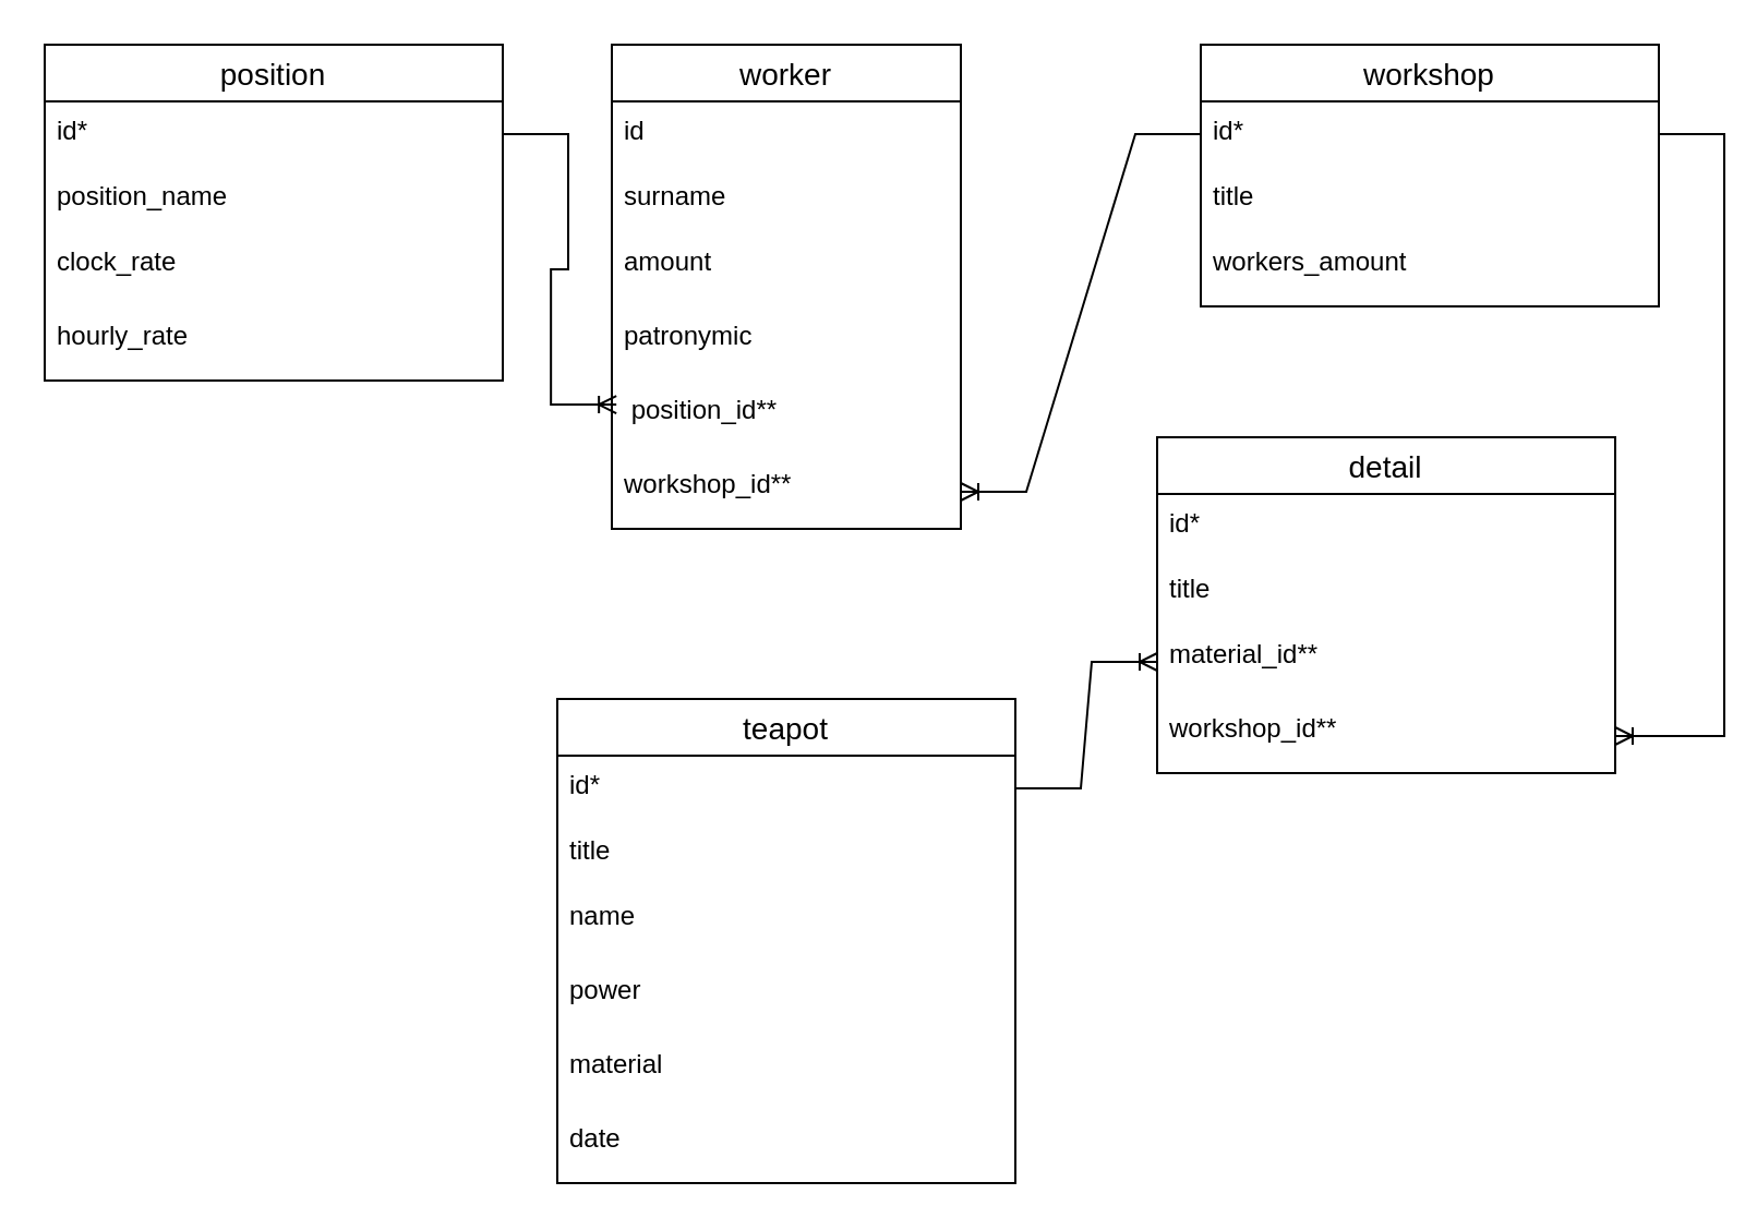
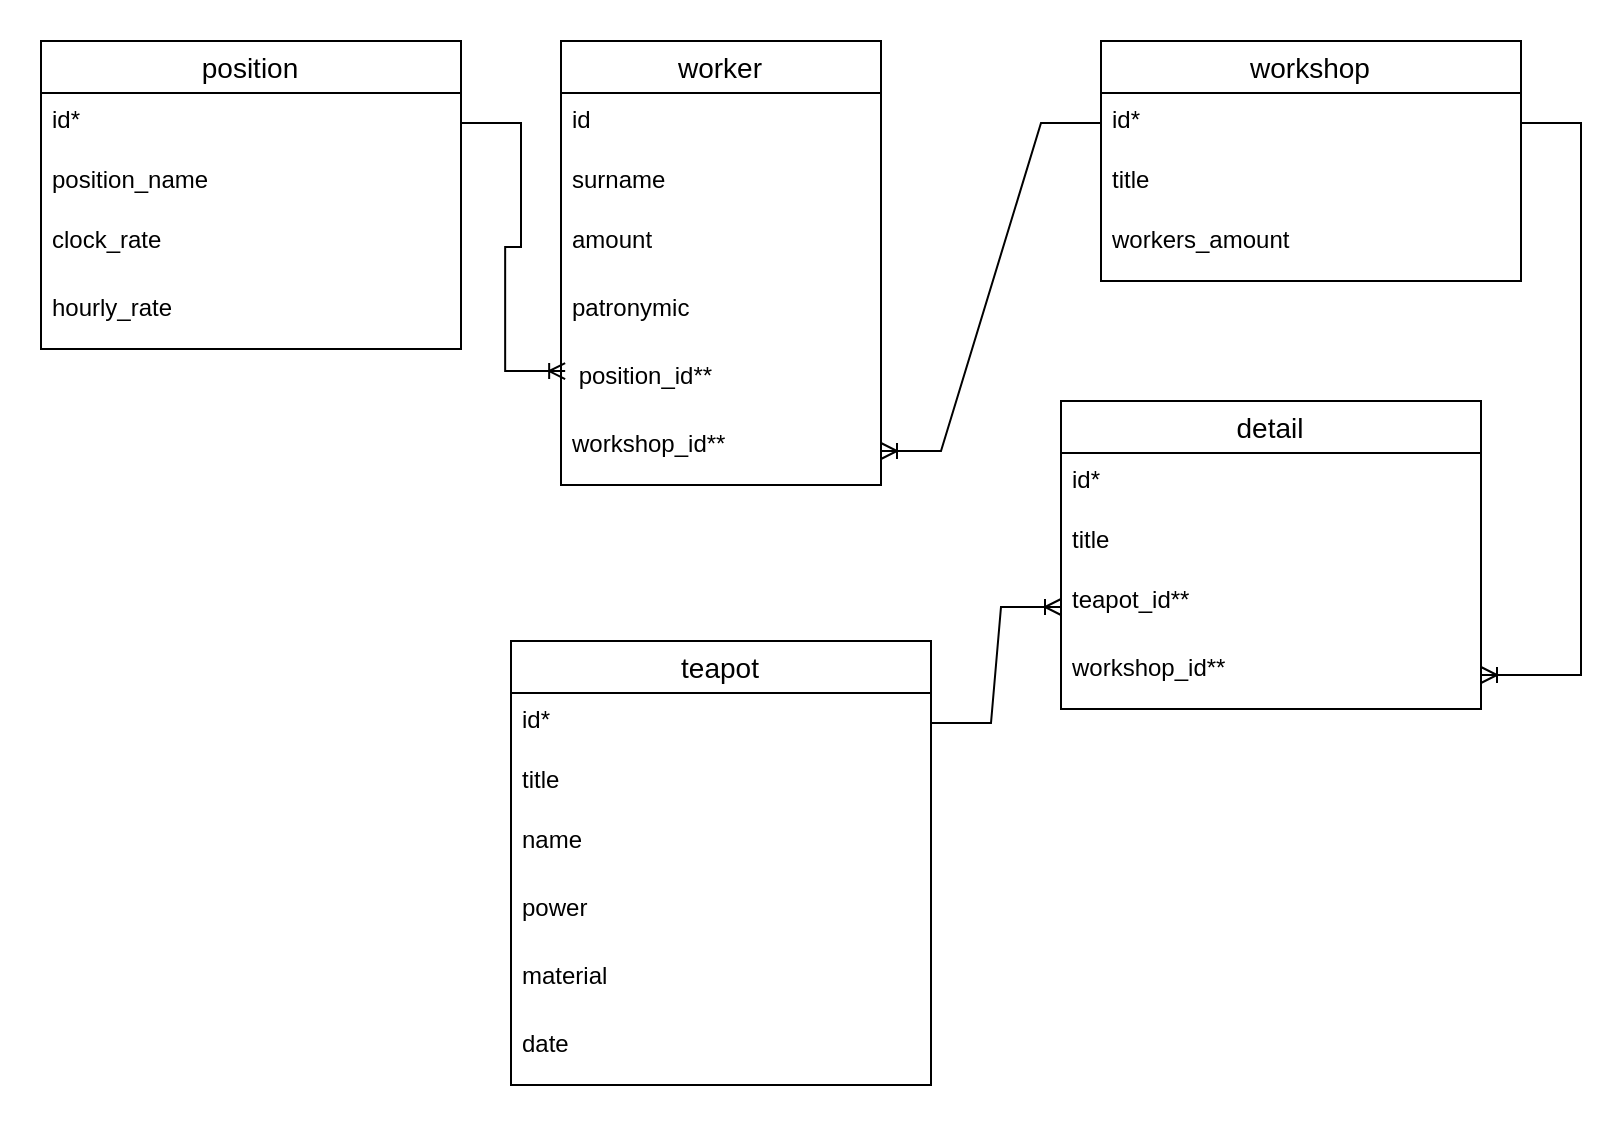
- <mxCell id="30" value="material_id**" style="text;strokeColor=none;fillColor=none;spacingLeft=4;spacingRight=4;overflow=hidden;rotatable=0;points=[[0,0.5],[1,0.5]];portConstraint=eastwest;fontSize=12;whiteSpace=wrap;html=1;" vertex="1" parent="27"><mxGeometry y="86" width="210" height="34" as="geometry" /></mxCell>
+ <mxCell id="30" value="teapot_id**" style="text;strokeColor=none;fillColor=none;spacingLeft=4;spacingRight=4;overflow=hidden;rotatable=0;points=[[0,0.5],[1,0.5]];portConstraint=eastwest;fontSize=12;whiteSpace=wrap;html=1;" vertex="1" parent="27"><mxGeometry y="86" width="210" height="34" as="geometry" /></mxCell>
